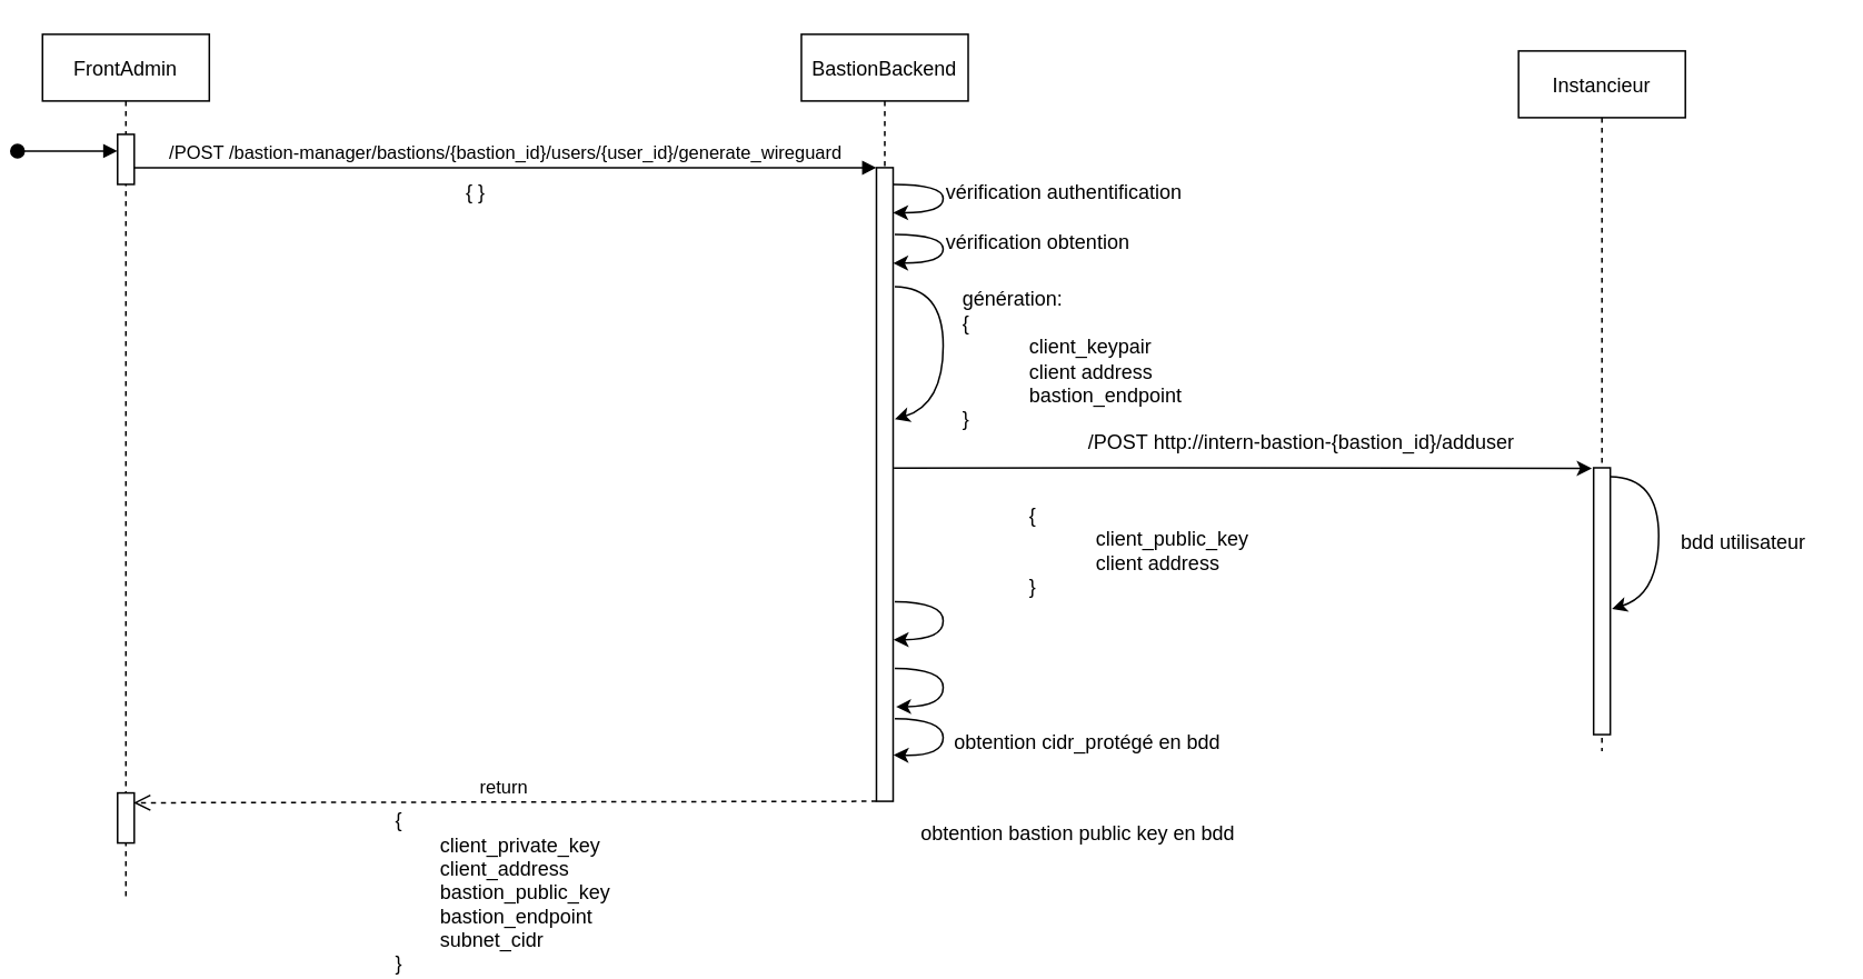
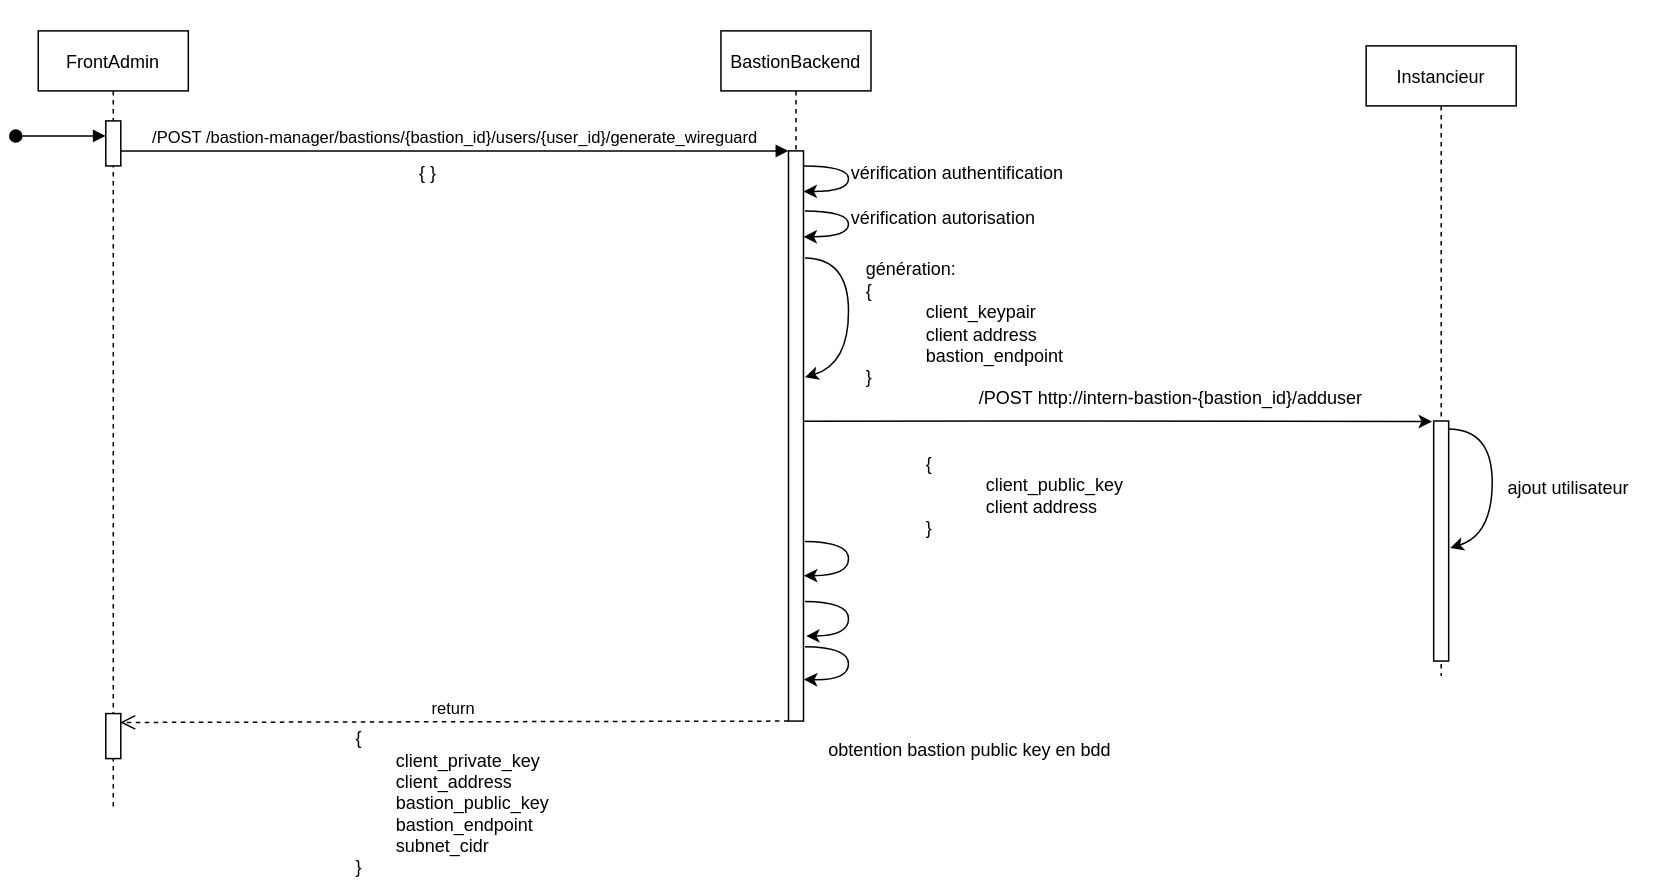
- <mxCell id="15" value="vérification obtention" style="text;html=1;strokeColor=none;fillColor=none;align=left;verticalAlign=middle;whiteSpace=wrap;rounded=0;" vertex="1" parent="1"><mxGeometry x="560" y="130" width="150" height="30" as="geometry" /></mxCell>
+ <mxCell id="15" value="vérification autorisation" style="text;html=1;strokeColor=none;fillColor=none;align=left;verticalAlign=middle;whiteSpace=wrap;rounded=0;" vertex="1" parent="1"><mxGeometry x="560" y="130" width="150" height="30" as="geometry" /></mxCell>
- <mxCell id="19" value="bdd utilisateur" style="text;html=1;strokeColor=none;fillColor=none;align=center;verticalAlign=middle;whiteSpace=wrap;rounded=0;" vertex="1" parent="1"><mxGeometry x="990" y="310" width="100" height="30" as="geometry" /></mxCell>
+ <mxCell id="19" value="ajout utilisateur" style="text;html=1;strokeColor=none;fillColor=none;align=center;verticalAlign=middle;whiteSpace=wrap;rounded=0;" vertex="1" parent="1"><mxGeometry x="990" y="310" width="100" height="30" as="geometry" /></mxCell>
- <mxCell id="24" value="obtention cidr_protégé en bdd" style="text;html=1;strokeColor=none;fillColor=none;align=left;verticalAlign=middle;whiteSpace=wrap;rounded=0;" vertex="1" parent="1"><mxGeometry x="565" y="430" width="175" height="30" as="geometry" /></mxCell>
